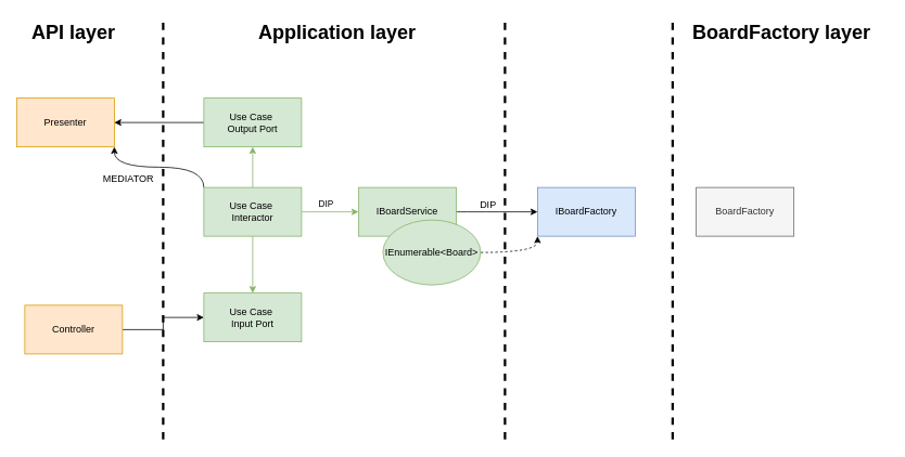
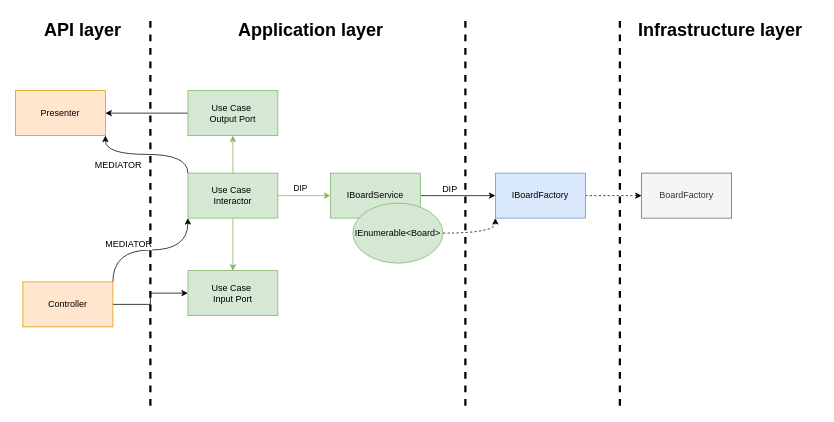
- <mxCell id="26" value="&lt;font style=&quot;font-size: 24px&quot;&gt;&lt;b&gt;API layer&lt;/b&gt;&lt;/font&gt;" style="text;html=1;strokeColor=none;fillColor=none;align=center;verticalAlign=middle;whiteSpace=wrap;rounded=0;" vertex="1" parent="1"><mxGeometry x="30" y="30" width="120" height="20" as="geometry" /></mxCell>
+ <mxCell id="26" value="&lt;font style=&quot;font-size: 24px&quot;&gt;&lt;b&gt;API layer&lt;/b&gt;&lt;/font&gt;" style="text;html=1;strokeColor=none;fillColor=none;align=center;verticalAlign=middle;whiteSpace=wrap;rounded=0;" vertex="1" parent="1"><mxGeometry x="50" y="30" width="120" height="20" as="geometry" /></mxCell>
- <mxCell id="28" value="&lt;font style=&quot;font-size: 24px&quot;&gt;&lt;b&gt;BoardFactory layer&lt;/b&gt;&lt;/font&gt;" style="text;html=1;strokeColor=none;fillColor=none;align=center;verticalAlign=middle;whiteSpace=wrap;rounded=0;" vertex="1" parent="1"><mxGeometry x="830" y="30" width="260" height="20" as="geometry" /></mxCell>
+ <mxCell id="28" value="&lt;font style=&quot;font-size: 24px&quot;&gt;&lt;b&gt;Infrastructure layer&lt;/b&gt;&lt;/font&gt;" style="text;html=1;strokeColor=none;fillColor=none;align=center;verticalAlign=middle;whiteSpace=wrap;rounded=0;" vertex="1" parent="1"><mxGeometry x="830" y="30" width="260" height="20" as="geometry" /></mxCell>
+ <mxCell id="20" style="edgeStyle=orthogonalEdgeStyle;curved=1;rounded=0;orthogonalLoop=1;jettySize=auto;html=1;exitX=1;exitY=0.5;exitDx=0;exitDy=0;entryX=0;entryY=0.5;entryDx=0;entryDy=0;dashed=1;" edge="1" parent="1" source="21" target="22"><mxGeometry relative="1" as="geometry" /></mxCell>
+ <mxCell id="4" style="edgeStyle=orthogonalEdgeStyle;rounded=0;orthogonalLoop=1;jettySize=auto;html=1;exitX=1;exitY=0;exitDx=0;exitDy=0;entryX=0;entryY=1;entryDx=0;entryDy=0;curved=1;" edge="1" parent="1" source="6" target="14"><mxGeometry relative="1" as="geometry" /></mxCell>
+ <mxCell id="5" value="MEDIATOR" style="text;html=1;align=center;verticalAlign=middle;resizable=0;points=[];labelBackgroundColor=#ffffff;" vertex="1" connectable="0" parent="4"><mxGeometry x="-0.678" y="-14" relative="1" as="geometry"><mxPoint x="6" y="-21" as="offset" /></mxGeometry></mxCell>
